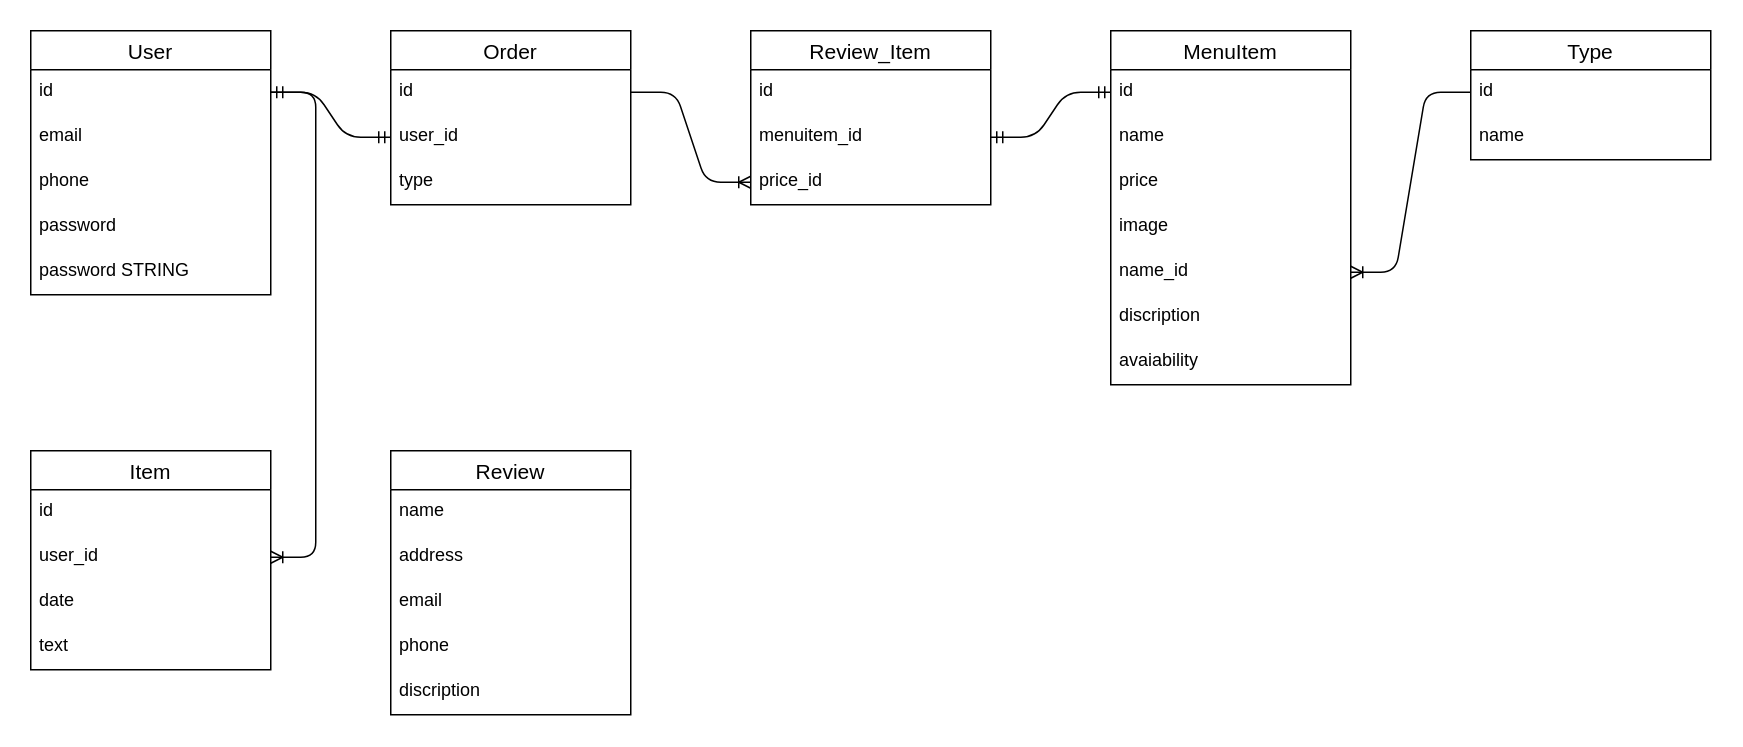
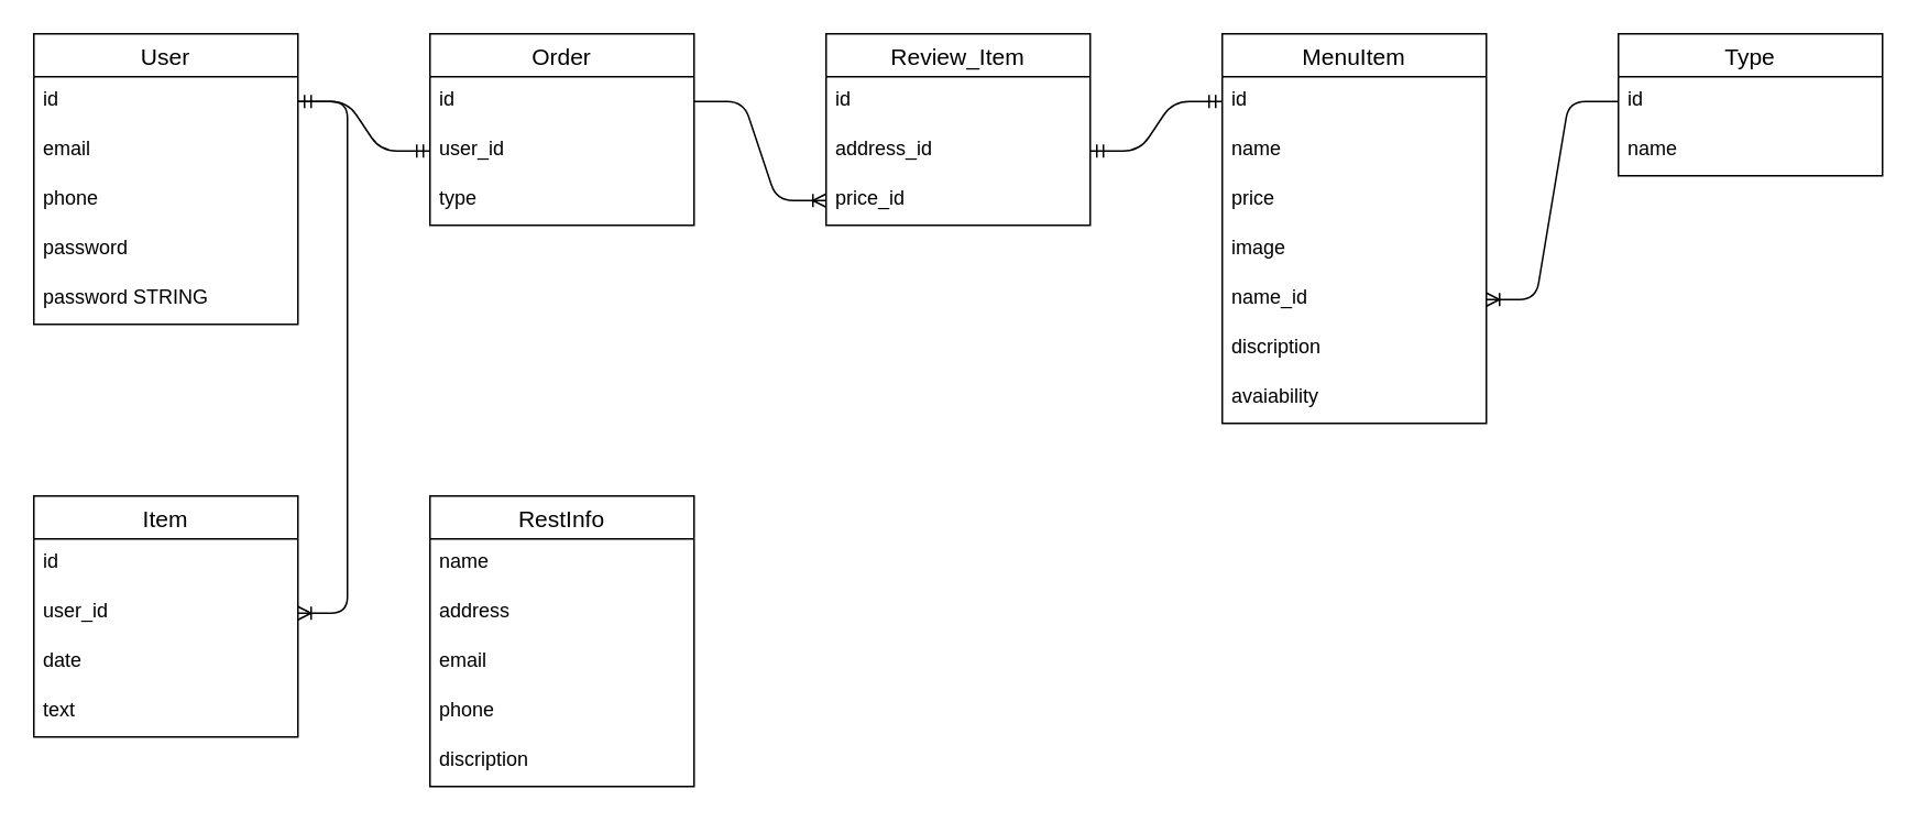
- <mxCell id="27" value="menuitem_id" style="text;strokeColor=none;fillColor=none;spacingLeft=4;spacingRight=4;overflow=hidden;rotatable=0;points=[[0,0.5],[1,0.5]];portConstraint=eastwest;fontSize=12;" parent="25" vertex="1"><mxGeometry y="56" width="160" height="30" as="geometry" /></mxCell>
+ <mxCell id="27" value="address_id" style="text;strokeColor=none;fillColor=none;spacingLeft=4;spacingRight=4;overflow=hidden;rotatable=0;points=[[0,0.5],[1,0.5]];portConstraint=eastwest;fontSize=12;" parent="25" vertex="1"><mxGeometry y="56" width="160" height="30" as="geometry" /></mxCell>
- <mxCell id="36" value="Review" style="swimlane;fontStyle=0;childLayout=stackLayout;horizontal=1;startSize=26;horizontalStack=0;resizeParent=1;resizeParentMax=0;resizeLast=0;collapsible=1;marginBottom=0;align=center;fontSize=14;" parent="1" vertex="1"><mxGeometry x="260" y="300" width="160" height="176" as="geometry" /></mxCell>
+ <mxCell id="36" value="RestInfo" style="swimlane;fontStyle=0;childLayout=stackLayout;horizontal=1;startSize=26;horizontalStack=0;resizeParent=1;resizeParentMax=0;resizeLast=0;collapsible=1;marginBottom=0;align=center;fontSize=14;" parent="1" vertex="1"><mxGeometry x="260" y="300" width="160" height="176" as="geometry" /></mxCell>
